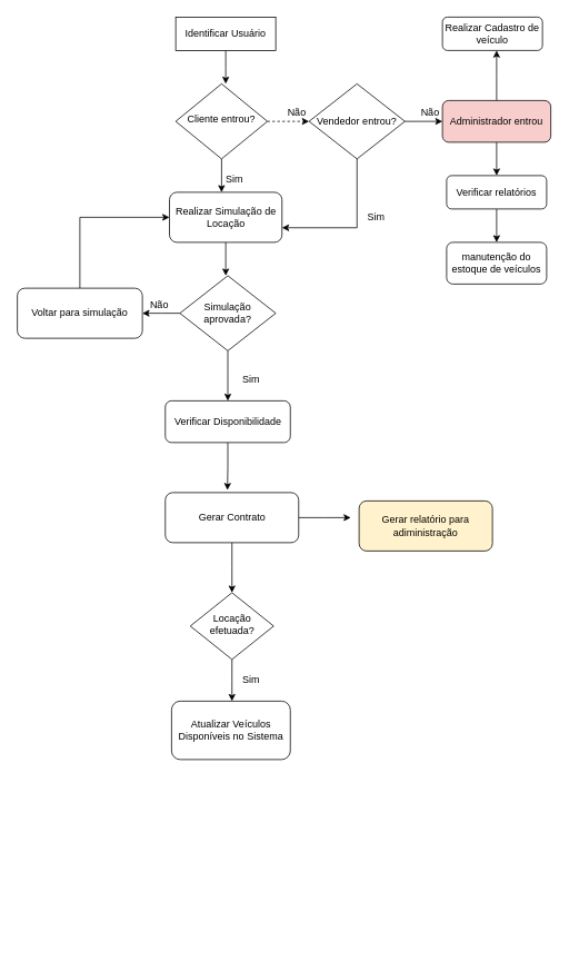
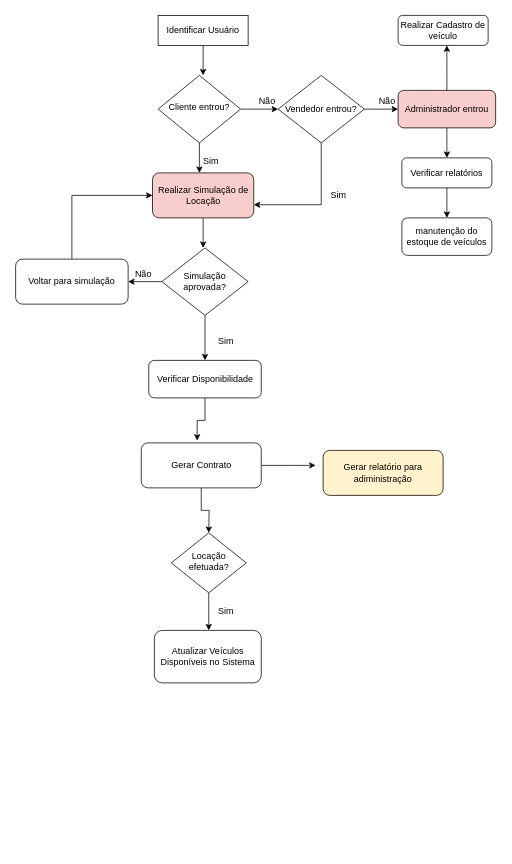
- <mxCell id="6" style="edgeStyle=orthogonalEdgeStyle;rounded=0;orthogonalLoop=1;jettySize=auto;html=1;entryX=0;entryY=0.5;entryDx=0;entryDy=0;dashed=1;" edge="1" parent="1" source="8" target="12"><mxGeometry relative="1" as="geometry" /></mxCell>
+ <mxCell id="6" style="edgeStyle=orthogonalEdgeStyle;rounded=0;orthogonalLoop=1;jettySize=auto;html=1;entryX=0;entryY=0.5;entryDx=0;entryDy=0;" edge="1" parent="1" source="8" target="12"><mxGeometry relative="1" as="geometry" /></mxCell>
- <mxCell id="24" value="Realizar Simulação de Locação" style="rounded=1;whiteSpace=wrap;html=1;fontSize=12;glass=0;strokeWidth=1;shadow=0;" vertex="1" parent="1"><mxGeometry x="202.5" y="230" width="135" height="60" as="geometry" /></mxCell>
+ <mxCell id="24" value="Realizar Simulação de Locação" style="rounded=1;whiteSpace=wrap;html=1;fontSize=12;glass=0;strokeWidth=1;shadow=0;fillColor=#f8cecc;" vertex="1" parent="1"><mxGeometry x="202.5" y="230" width="135" height="60" as="geometry" /></mxCell>
- <mxCell id="36" value="Gerar Contrato" style="rounded=1;whiteSpace=wrap;html=1;fontSize=12;glass=0;strokeWidth=1;shadow=0;" vertex="1" parent="1"><mxGeometry x="197.5" y="590" width="160" height="60" as="geometry" /></mxCell>
+ <mxCell id="36" value="Gerar Contrato" style="rounded=1;whiteSpace=wrap;html=1;fontSize=12;glass=0;strokeWidth=1;shadow=0;" vertex="1" parent="1"><mxGeometry x="187.5" y="590" width="160" height="60" as="geometry" /></mxCell>
